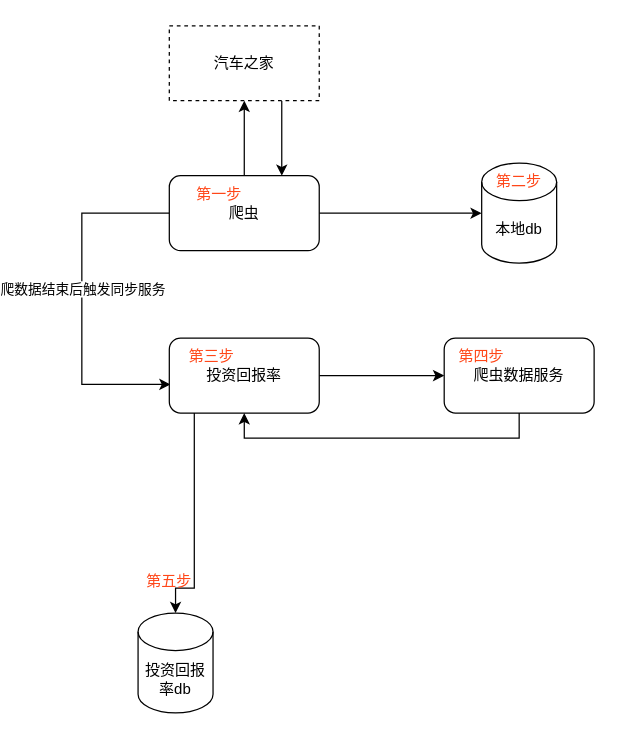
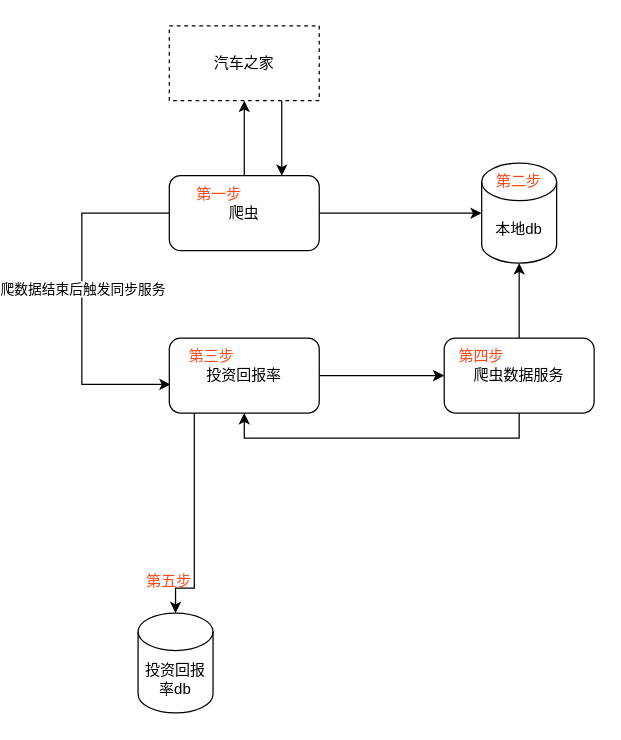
+ <mxCell id="13" style="edgeStyle=orthogonalEdgeStyle;rounded=0;orthogonalLoop=1;jettySize=auto;html=1;" edge="1" parent="1" source="15" target="7"><mxGeometry relative="1" as="geometry" /></mxCell>
